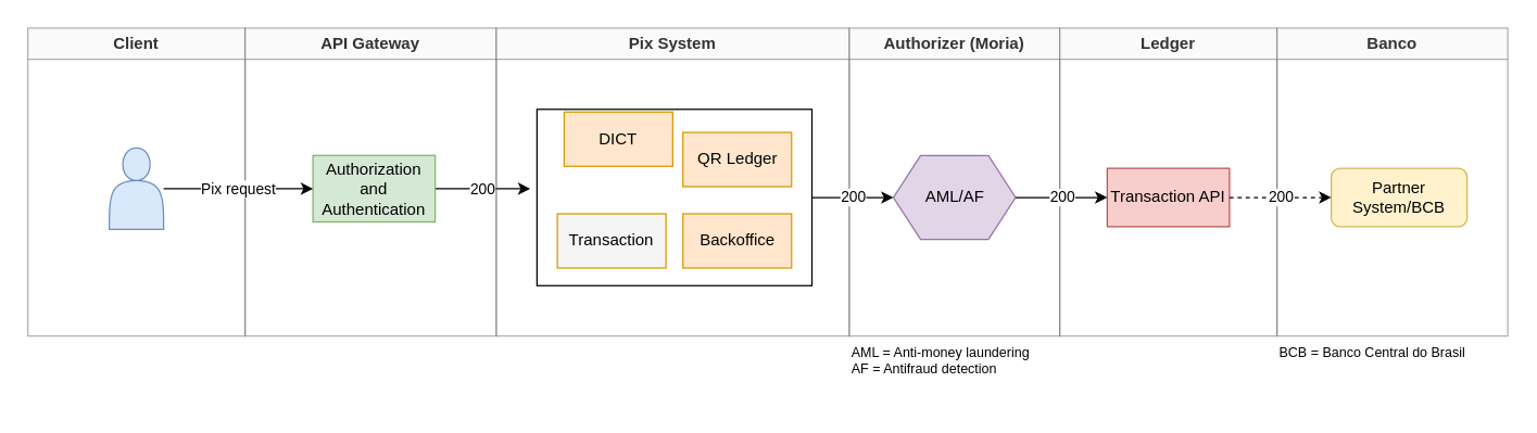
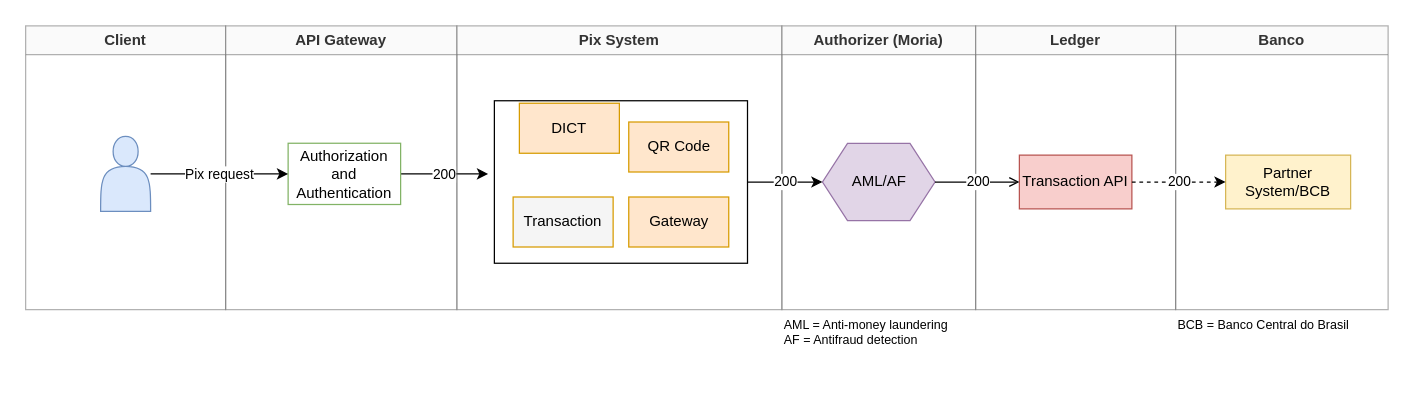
- <mxCell id="9" value="QR Ledger" style="rounded=0;whiteSpace=wrap;html=1;fillColor=#ffe6cc;strokeColor=#d79b00;fontStyle=0" vertex="1" parent="7"><mxGeometry x="137.5" y="77" width="80" height="40" as="geometry" /></mxCell>
+ <mxCell id="9" value="QR Code" style="rounded=0;whiteSpace=wrap;html=1;fillColor=#ffe6cc;strokeColor=#d79b00;fontStyle=0" vertex="1" parent="7"><mxGeometry x="137.5" y="77" width="80" height="40" as="geometry" /></mxCell>
- <mxCell id="6" value="Authorization and Authentication" style="rounded=0;whiteSpace=wrap;html=1;fillColor=#d5e8d4;strokeColor=#82b366;fontStyle=0" vertex="1" parent="4"><mxGeometry x="50" y="94" width="90" height="49" as="geometry" /></mxCell>
+ <mxCell id="6" value="Authorization and Authentication" style="rounded=0;whiteSpace=wrap;html=1;fillColor=#ffffff;strokeColor=#82b366;fontStyle=0;" vertex="1" parent="4"><mxGeometry x="50" y="94" width="90" height="49" as="geometry" /></mxCell>
- <mxCell id="22" value="200" style="edgeStyle=orthogonalEdgeStyle;rounded=0;orthogonalLoop=1;jettySize=auto;html=1;" edge="1" parent="1" source="14" target="16"><mxGeometry relative="1" as="geometry" /></mxCell>
+ <mxCell id="22" value="200" style="edgeStyle=orthogonalEdgeStyle;rounded=0;orthogonalLoop=1;jettySize=auto;html=1;endArrow=open;" edge="1" parent="1" source="14" target="16"><mxGeometry relative="1" as="geometry" /></mxCell>
- <mxCell id="18" value="Partner System/BCB" style="whiteSpace=wrap;html=1;fillColor=#fff2cc;strokeColor=#d6b656;rounded=1;" vertex="1" parent="17"><mxGeometry x="40" y="103.51" width="100" height="43" as="geometry" /></mxCell>
+ <mxCell id="18" value="Partner System/BCB" style="rounded=0;whiteSpace=wrap;html=1;fillColor=#fff2cc;strokeColor=#d6b656;" vertex="1" parent="17"><mxGeometry x="40" y="103.51" width="100" height="43" as="geometry" /></mxCell>
- <mxCell id="12" value="Backoffice" style="rounded=0;whiteSpace=wrap;html=1;fillColor=#ffe6cc;strokeColor=#d79b00;fontStyle=0" vertex="1" parent="7"><mxGeometry x="137.5" y="137" width="80" height="40" as="geometry" /></mxCell>
+ <mxCell id="12" value="Gateway" style="rounded=0;whiteSpace=wrap;html=1;fillColor=#ffe6cc;strokeColor=#d79b00;fontStyle=0" vertex="1" parent="7"><mxGeometry x="137.5" y="137" width="80" height="40" as="geometry" /></mxCell>
